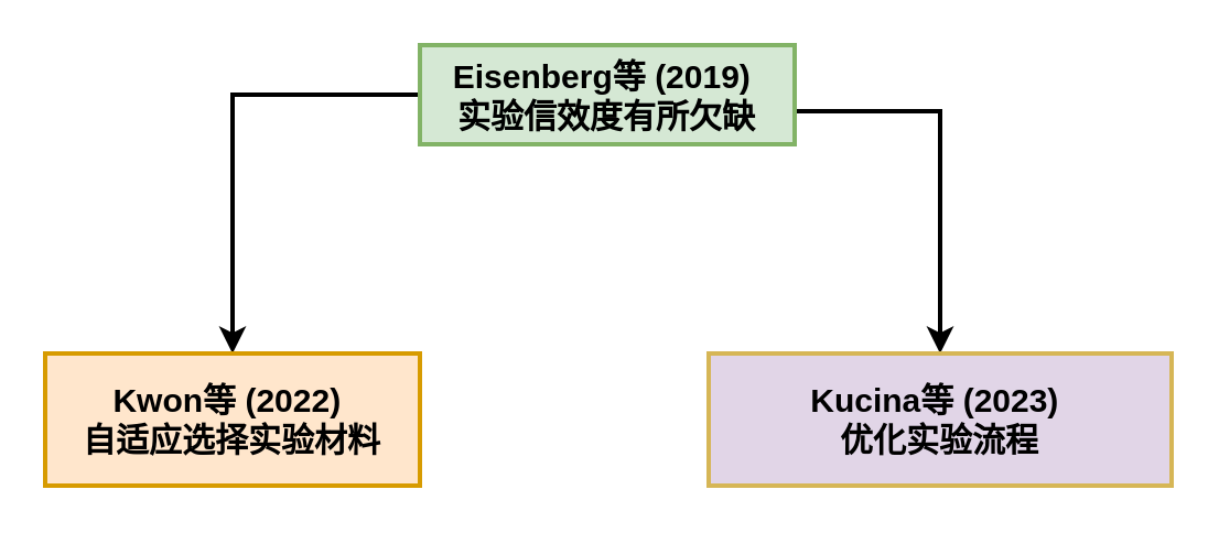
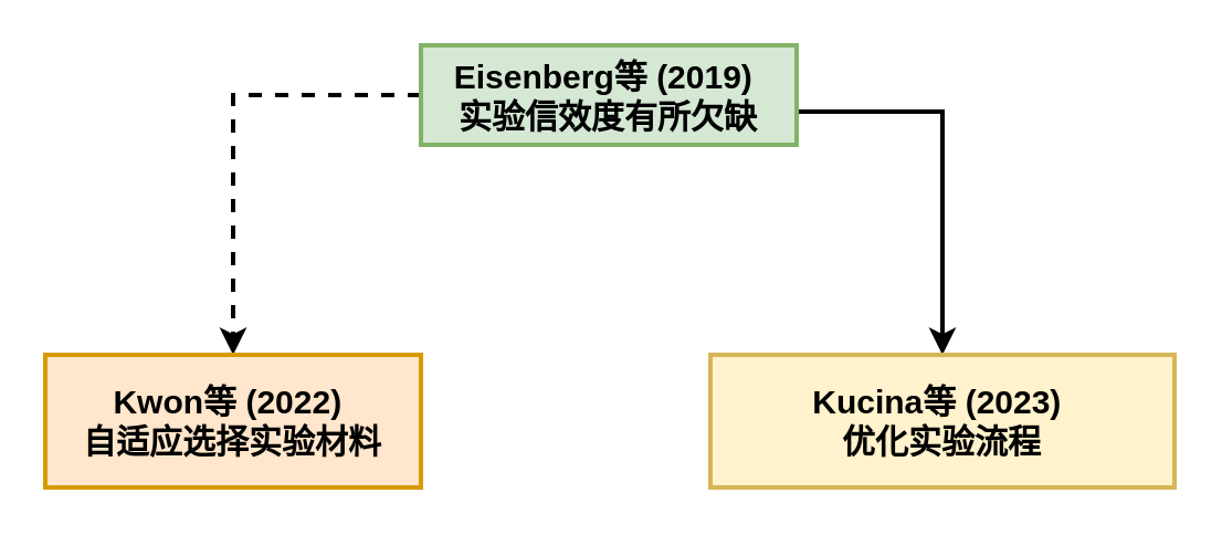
- <mxCell id="3" style="edgeStyle=orthogonalEdgeStyle;rounded=0;orthogonalLoop=1;jettySize=auto;html=1;exitX=0;exitY=0.5;exitDx=0;exitDy=0;entryX=0.5;entryY=0;entryDx=0;entryDy=0;fontStyle=1;strokeWidth=2;" parent="1" source="4" target="5" edge="1"><mxGeometry relative="1" as="geometry"><mxPoint x="170" y="50" as="sourcePoint" /></mxGeometry></mxCell>
+ <mxCell id="3" style="edgeStyle=orthogonalEdgeStyle;rounded=0;orthogonalLoop=1;jettySize=auto;html=1;exitX=0;exitY=0.5;exitDx=0;exitDy=0;entryX=0.5;entryY=0;entryDx=0;entryDy=0;fontStyle=1;strokeWidth=2;dashed=1;" parent="1" source="4" target="5" edge="1"><mxGeometry relative="1" as="geometry"><mxPoint x="170" y="50" as="sourcePoint" /></mxGeometry></mxCell>
- <mxCell id="6" value="Kucina等 (2023)&amp;nbsp;&lt;br style=&quot;font-size: 15px;&quot;&gt;优化实验流程" style="whiteSpace=wrap;html=1;rounded=0;fontSize=15;fontStyle=1;strokeWidth=2;fillColor=#e1d5e7;strokeColor=#d6b656;" parent="1" vertex="1"><mxGeometry x="321" y="160" width="210" height="60" as="geometry" /></mxCell>
+ <mxCell id="6" value="Kucina等 (2023)&amp;nbsp;&lt;br style=&quot;font-size: 15px;&quot;&gt;优化实验流程" style="whiteSpace=wrap;html=1;rounded=0;fontSize=15;fontStyle=1;strokeWidth=2;fillColor=#fff2cc;strokeColor=#d6b656;" parent="1" vertex="1"><mxGeometry x="321" y="160" width="210" height="60" as="geometry" /></mxCell>
